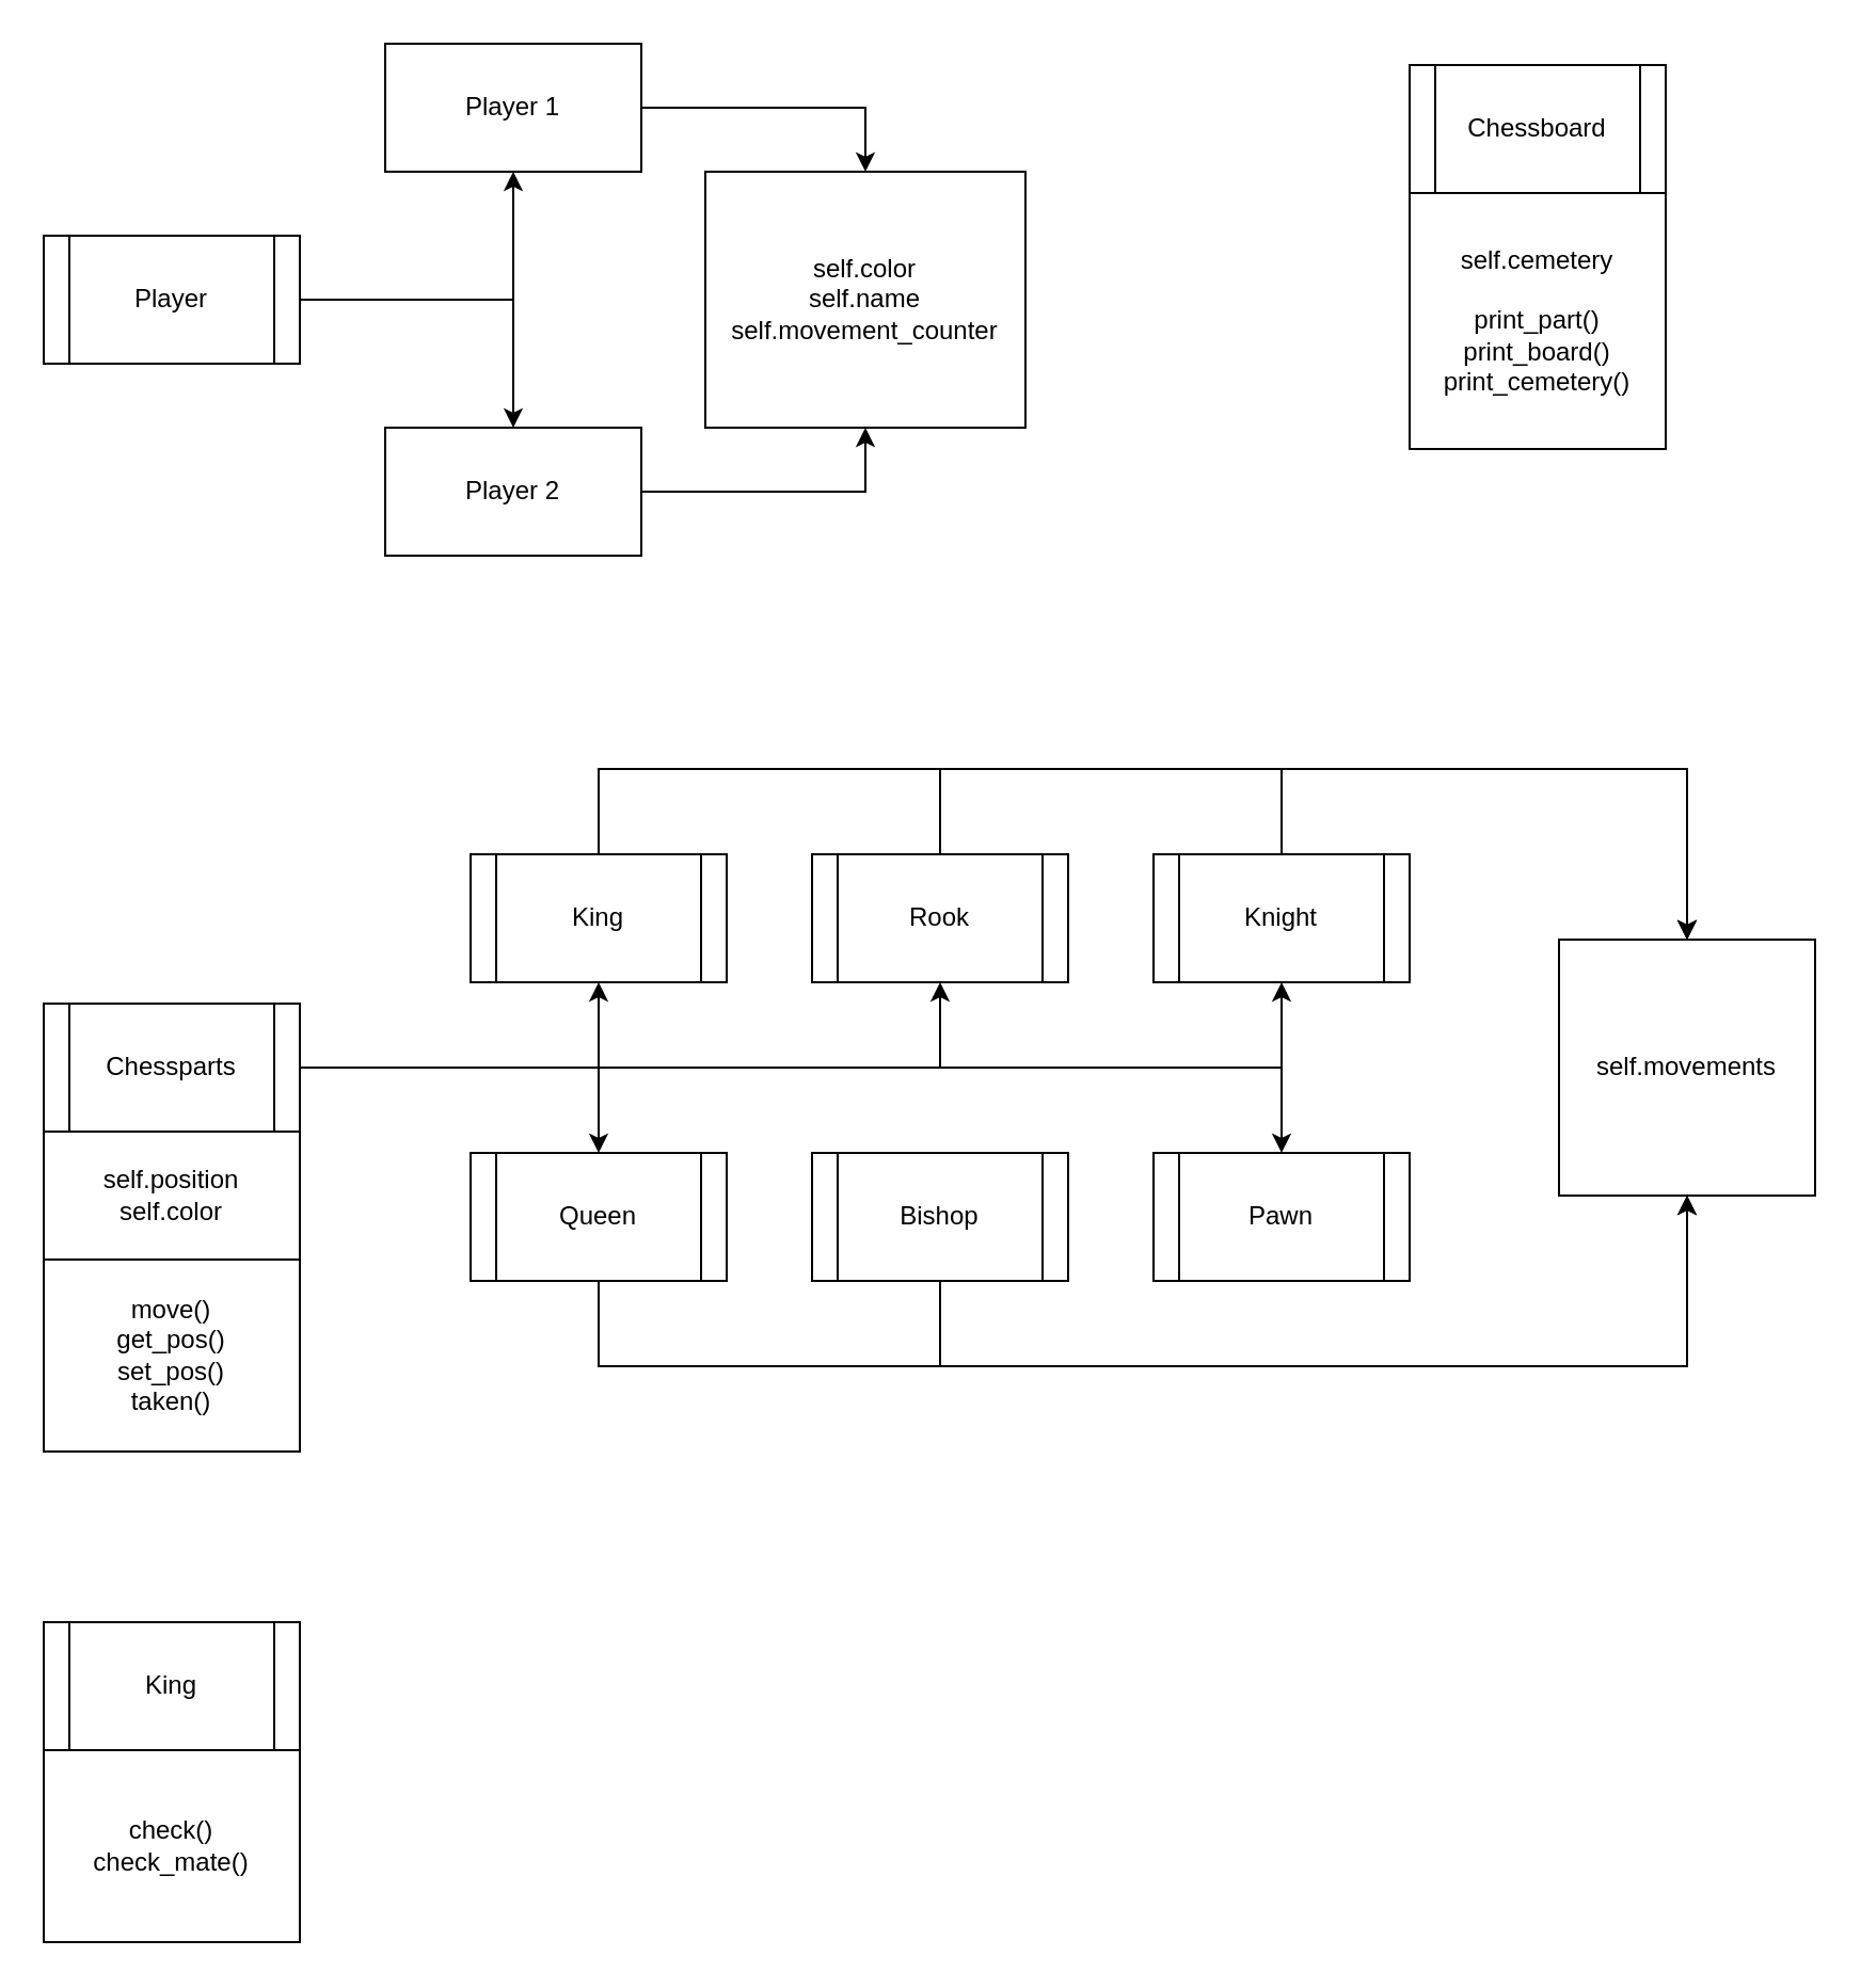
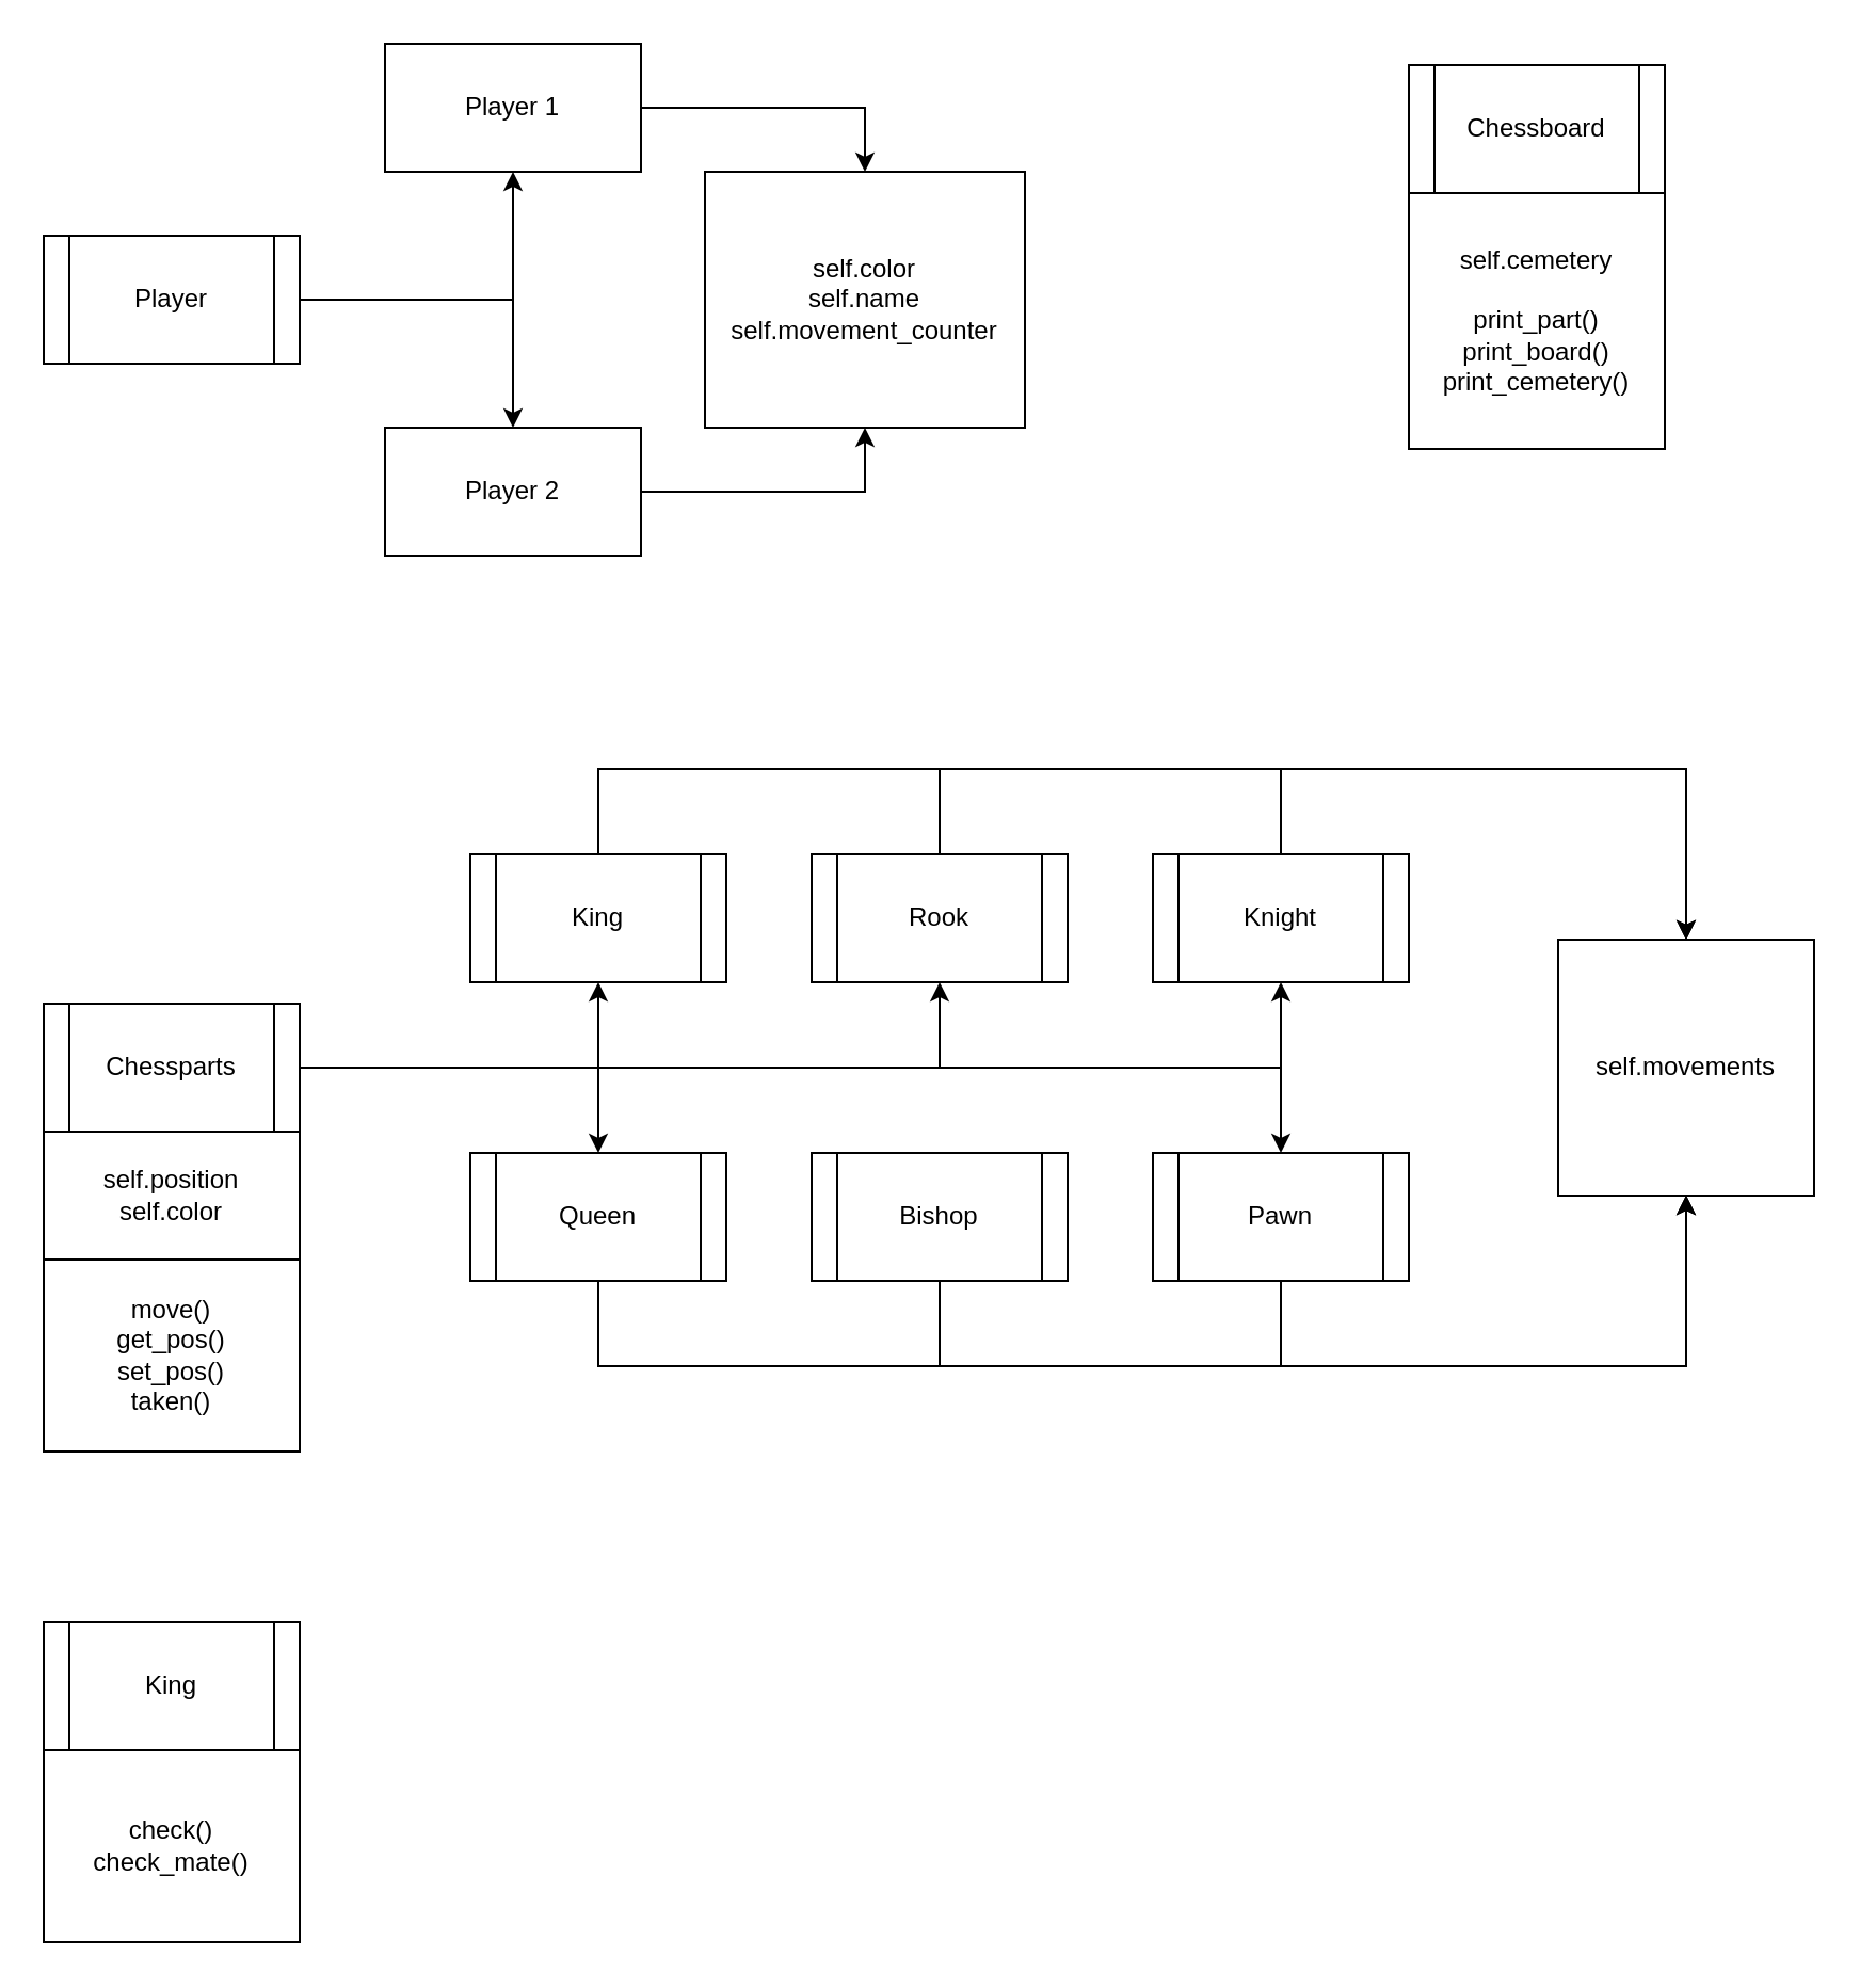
+ <mxCell id="25" style="edgeStyle=orthogonalEdgeStyle;rounded=0;orthogonalLoop=1;jettySize=auto;html=1;entryX=0.5;entryY=1;entryDx=0;entryDy=0;" edge="1" parent="1" source="26" target="30"><mxGeometry relative="1" as="geometry"><Array as="points"><mxPoint x="600" y="640" /><mxPoint x="790" y="640" /></Array></mxGeometry></mxCell>
